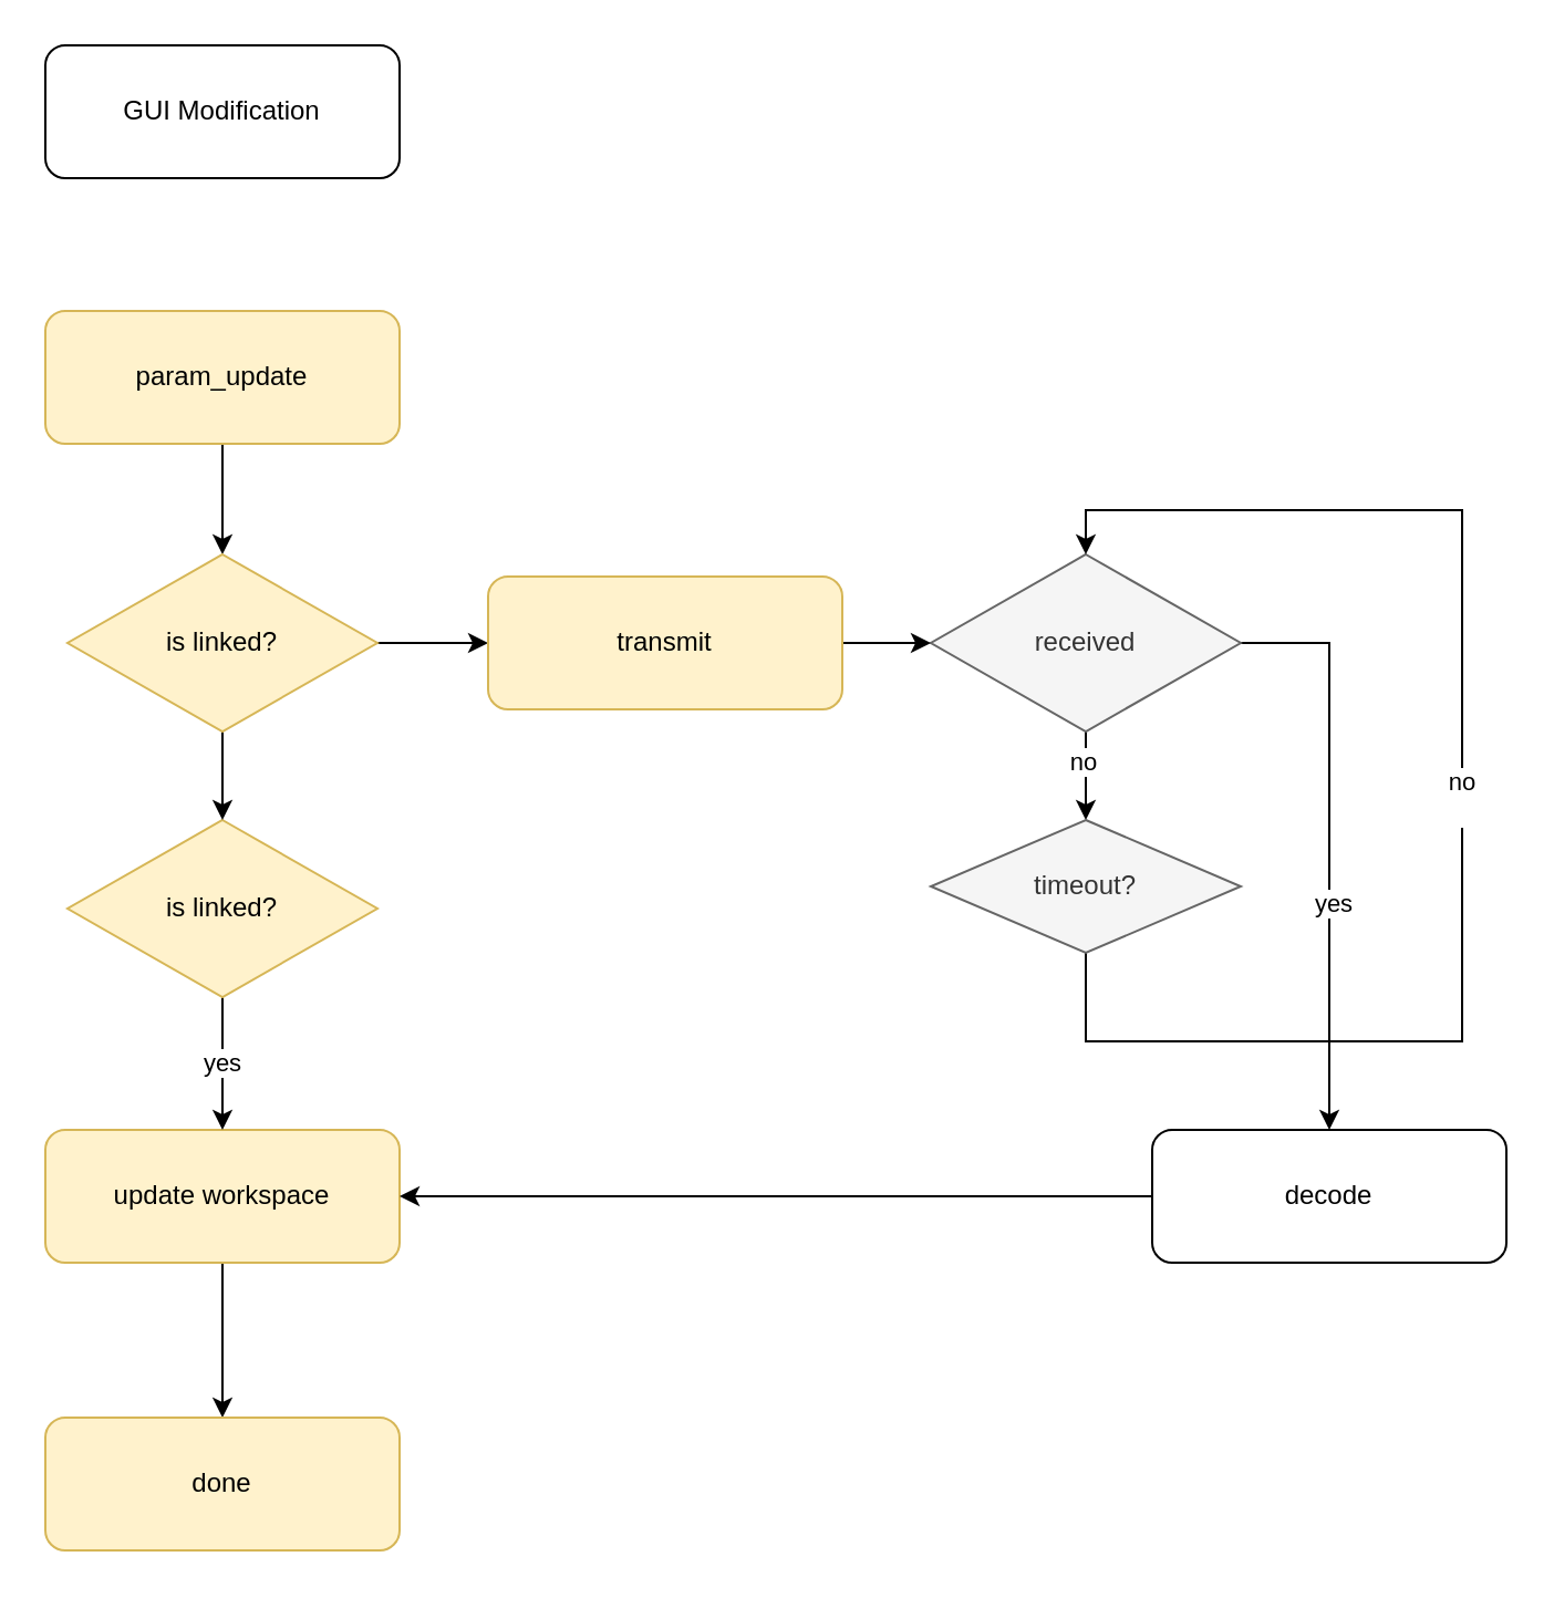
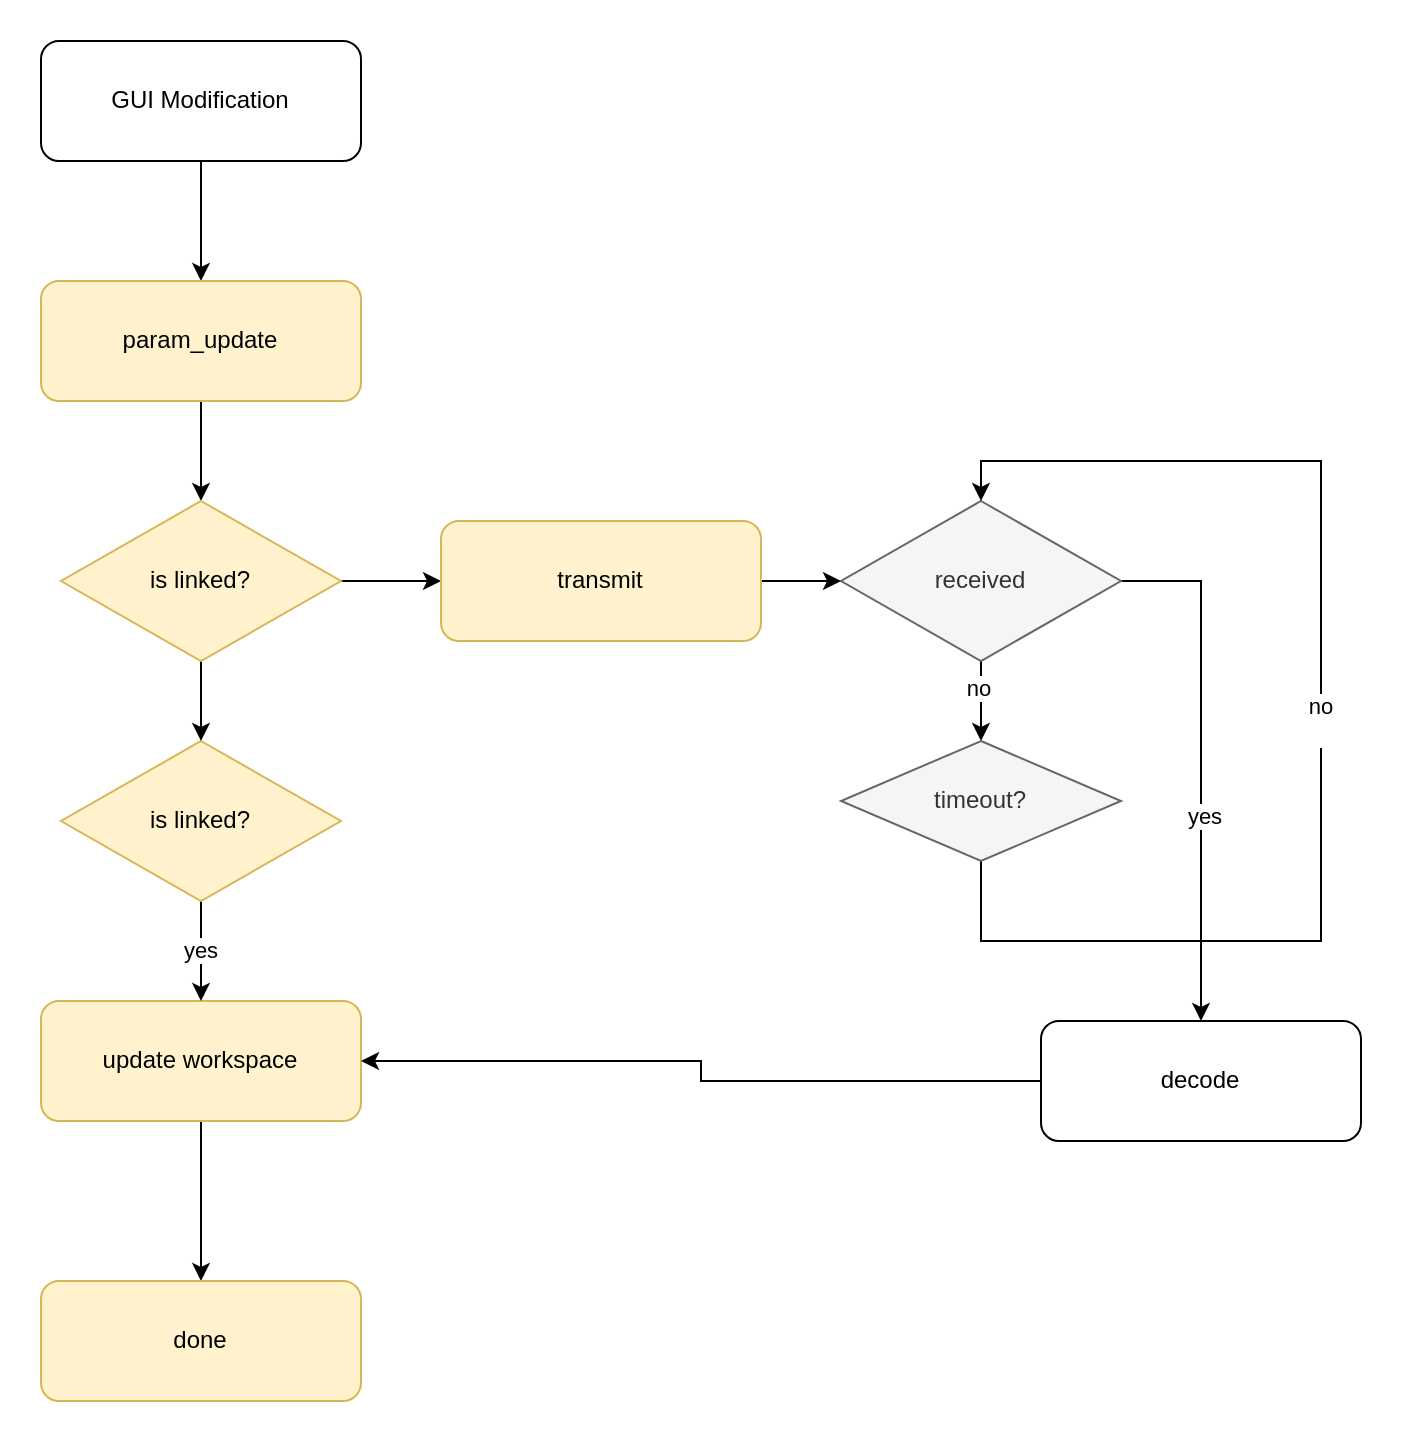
+ <mxCell id="2" style="edgeStyle=orthogonalEdgeStyle;rounded=0;orthogonalLoop=1;jettySize=auto;html=1;exitX=0.5;exitY=1;exitDx=0;exitDy=0;" edge="1" parent="1" source="3" target="5"><mxGeometry relative="1" as="geometry" /></mxCell>
- <mxCell id="7" value="update workspace" style="rounded=1;whiteSpace=wrap;html=1;fillColor=#fff2cc;strokeColor=#d6b656;" vertex="1" parent="1"><mxGeometry x="20" y="510" width="160" height="60" as="geometry" /></mxCell>
+ <mxCell id="7" value="update workspace" style="rounded=1;whiteSpace=wrap;html=1;fillColor=#fff2cc;strokeColor=#d6b656;" vertex="1" parent="1"><mxGeometry x="20" y="500" width="160" height="60" as="geometry" /></mxCell>
